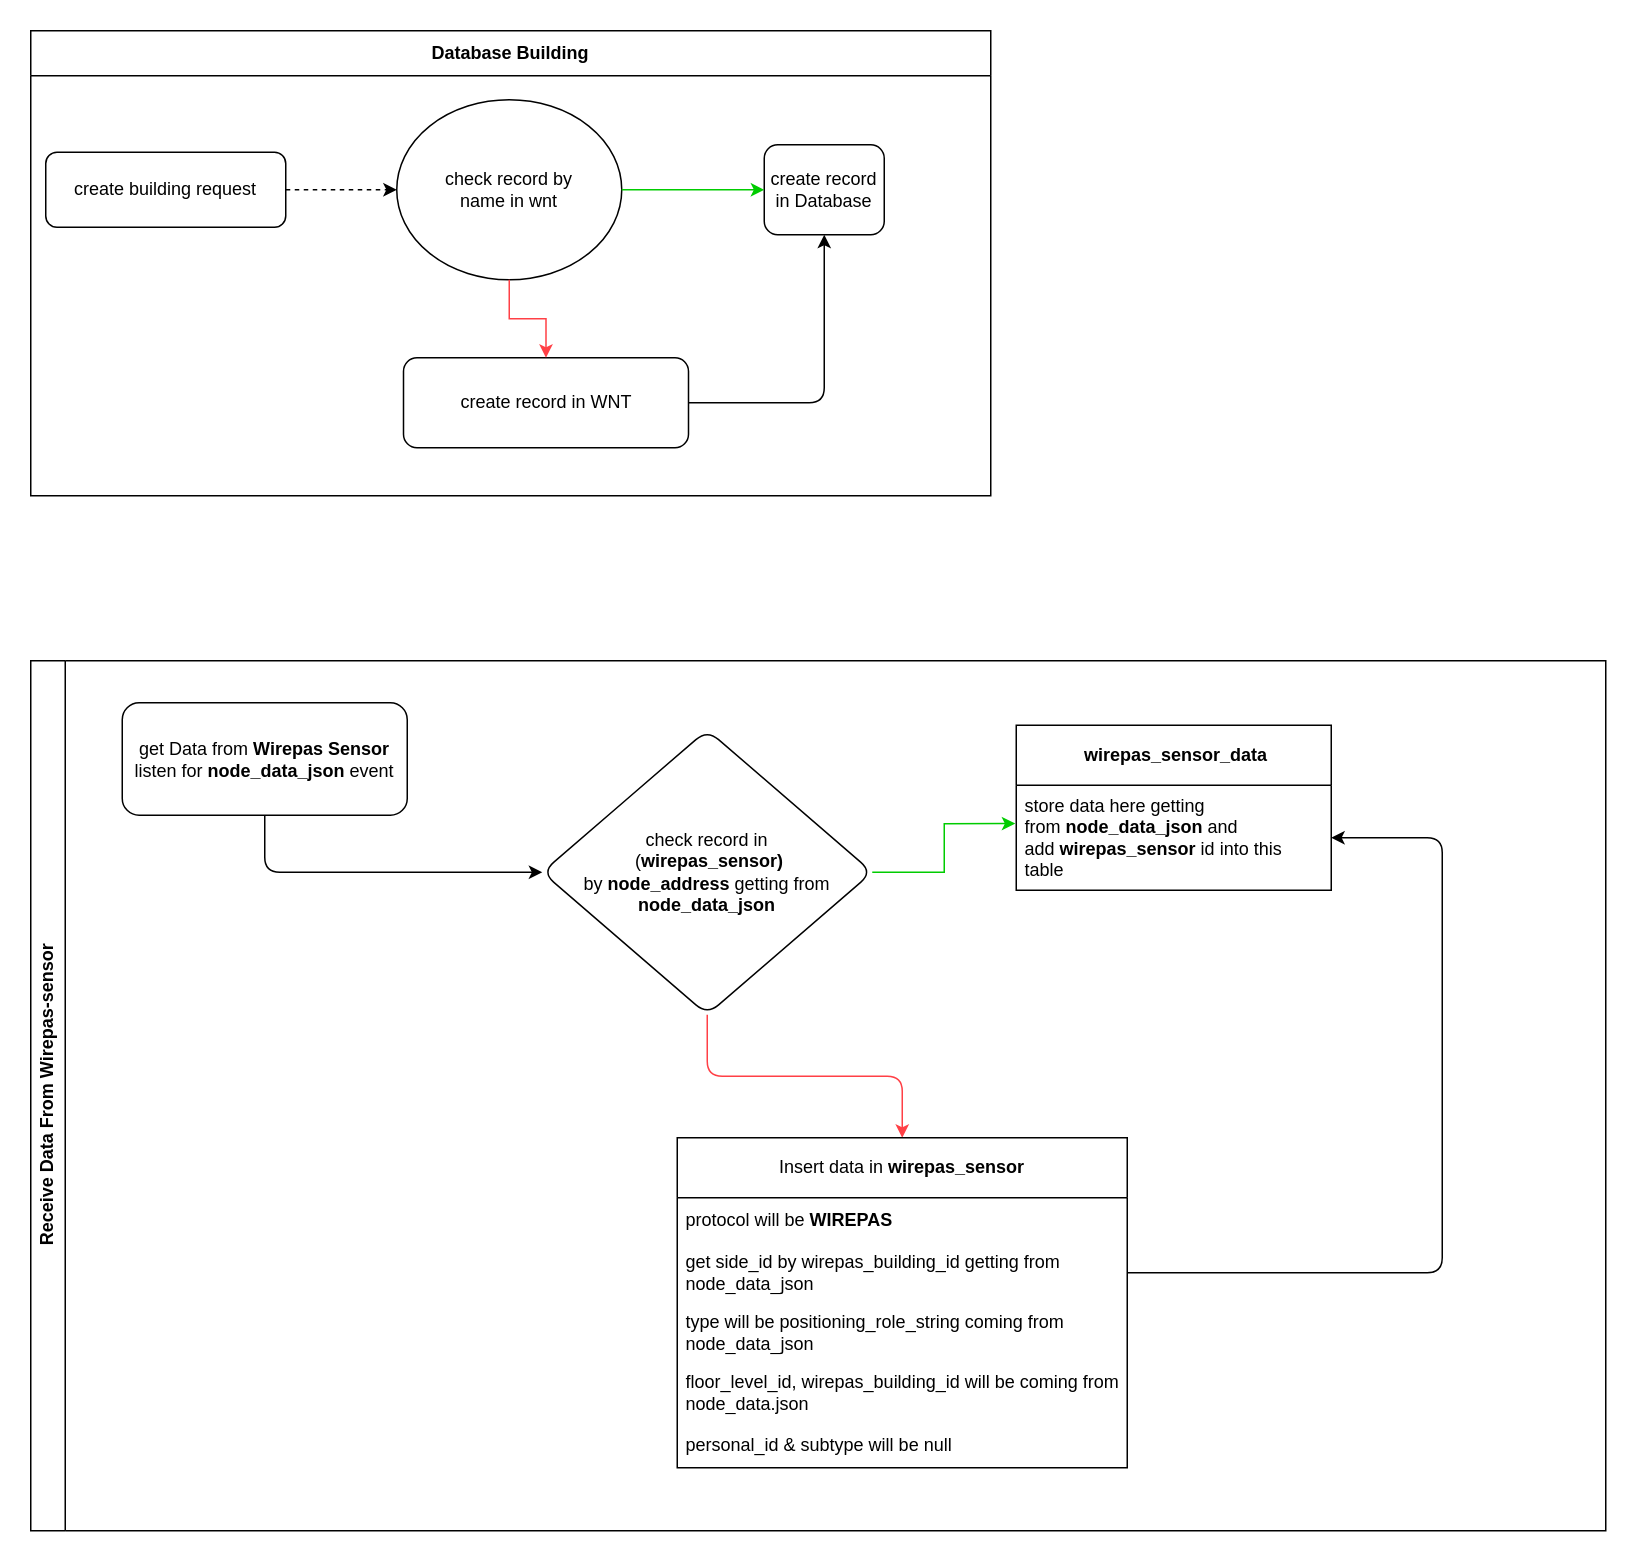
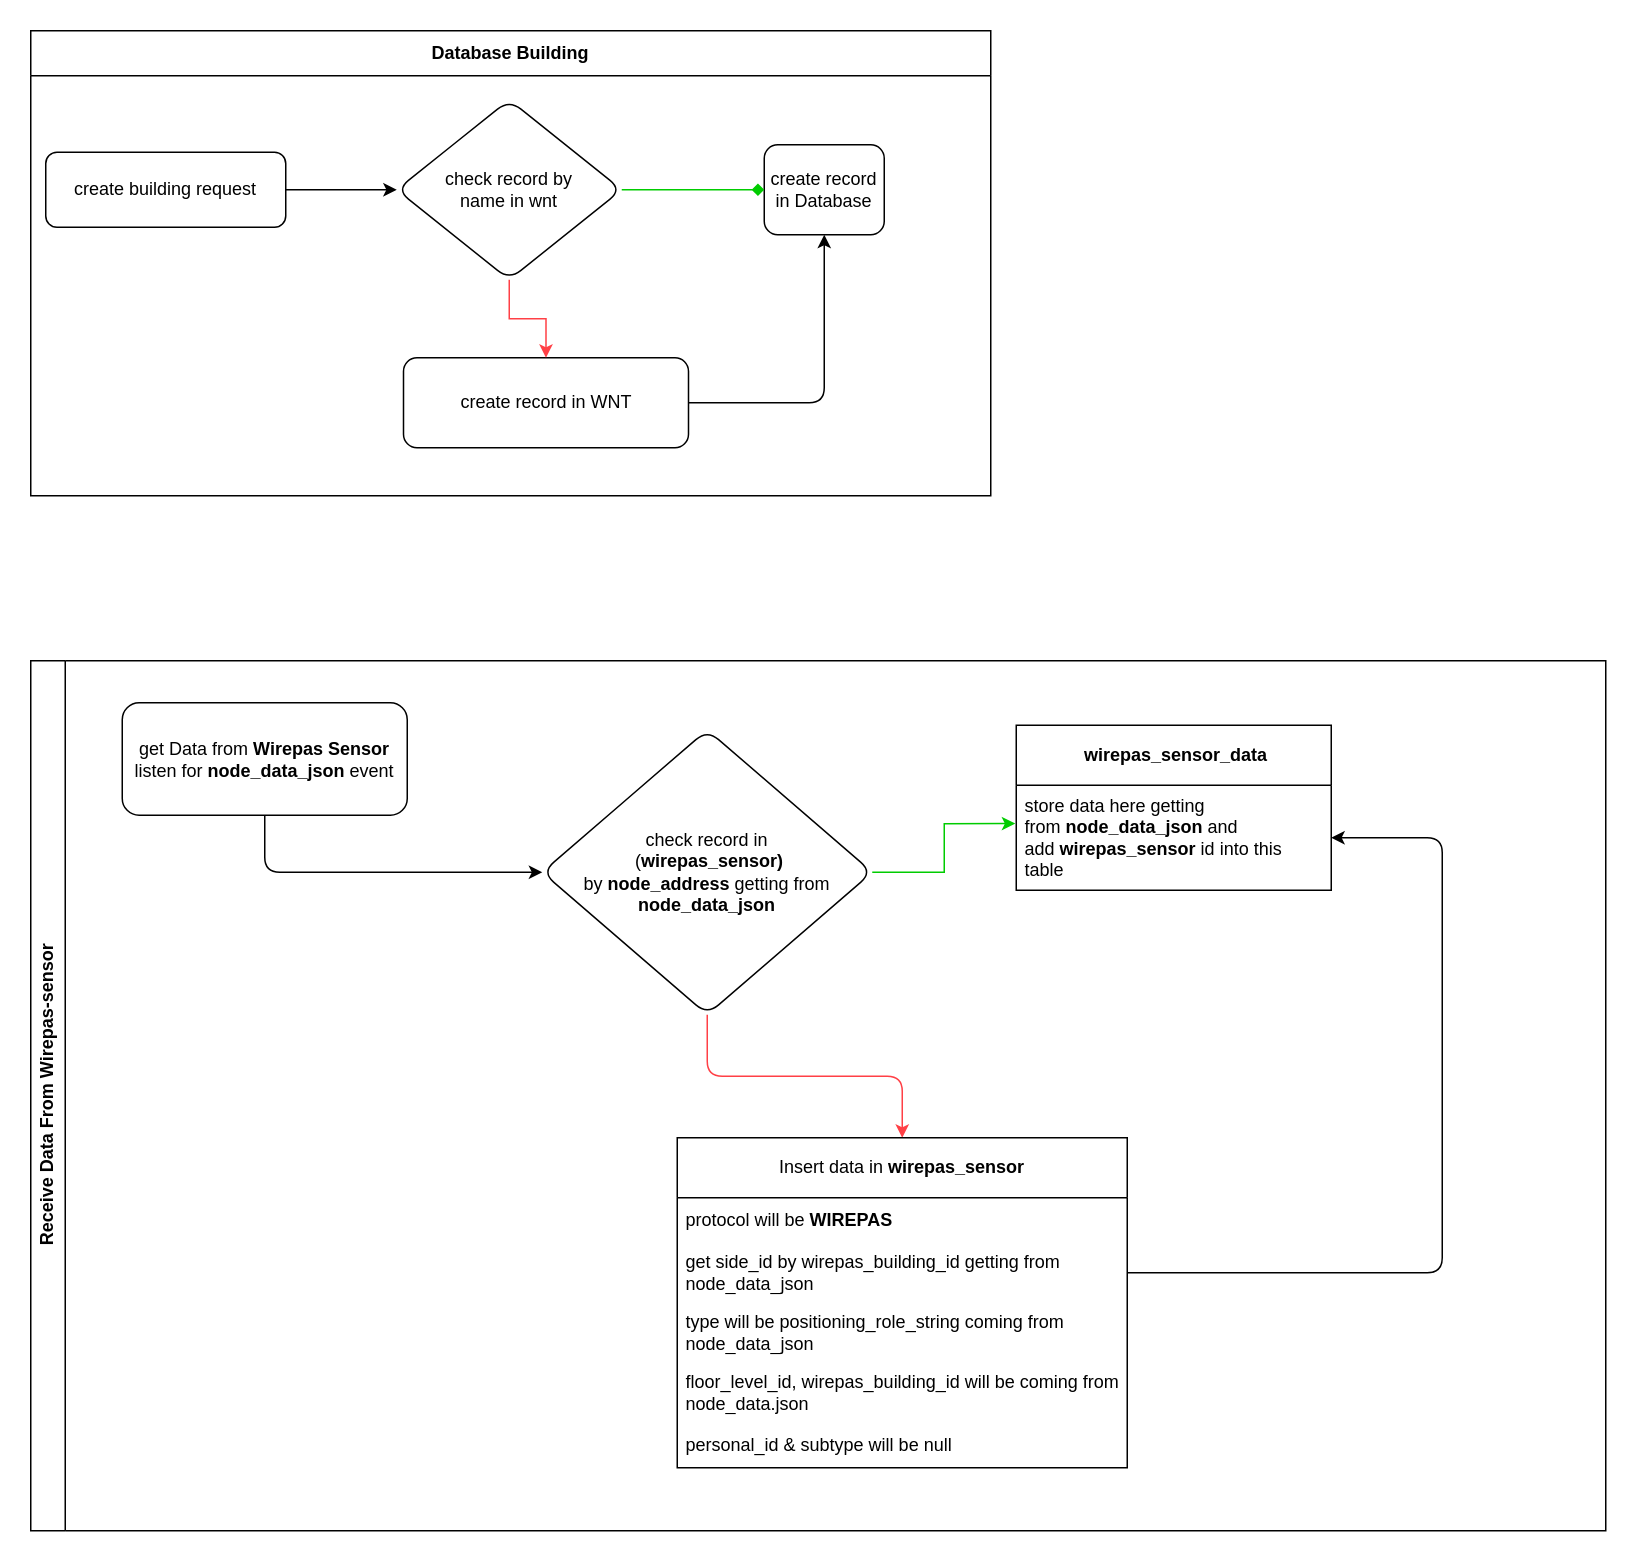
- <mxCell id="5" style="edgeStyle=orthogonalEdgeStyle;rounded=0;orthogonalLoop=1;jettySize=auto;html=1;entryX=0;entryY=0.5;entryDx=0;entryDy=0;dashed=1;" parent="2" source="4" target="3" edge="1"><mxGeometry relative="1" as="geometry" /></mxCell>
+ <mxCell id="5" style="edgeStyle=orthogonalEdgeStyle;rounded=0;orthogonalLoop=1;jettySize=auto;html=1;entryX=0;entryY=0.5;entryDx=0;entryDy=0;" parent="2" source="4" target="3" edge="1"><mxGeometry relative="1" as="geometry" /></mxCell>
- <mxCell id="3" value="check record by &lt;br&gt;name&amp;nbsp;in wnt" style="ellipse;whiteSpace=wrap;html=1;" parent="2" vertex="1"><mxGeometry x="244" y="46" width="150" height="120" as="geometry" /></mxCell>
+ <mxCell id="3" value="check record by &lt;br&gt;name&amp;nbsp;in wnt" style="rhombus;whiteSpace=wrap;html=1;rounded=1;" parent="2" vertex="1"><mxGeometry x="244" y="46" width="150" height="120" as="geometry" /></mxCell>
- <mxCell id="7" value="" style="edgeStyle=orthogonalEdgeStyle;rounded=0;orthogonalLoop=1;jettySize=auto;html=1;strokeColor=#00CC00;" parent="2" source="3" target="6" edge="1"><mxGeometry relative="1" as="geometry" /></mxCell>
+ <mxCell id="7" value="" style="edgeStyle=orthogonalEdgeStyle;rounded=0;orthogonalLoop=1;jettySize=auto;html=1;strokeColor=#00CC00;endArrow=diamond;" parent="2" source="3" target="6" edge="1"><mxGeometry relative="1" as="geometry" /></mxCell>
